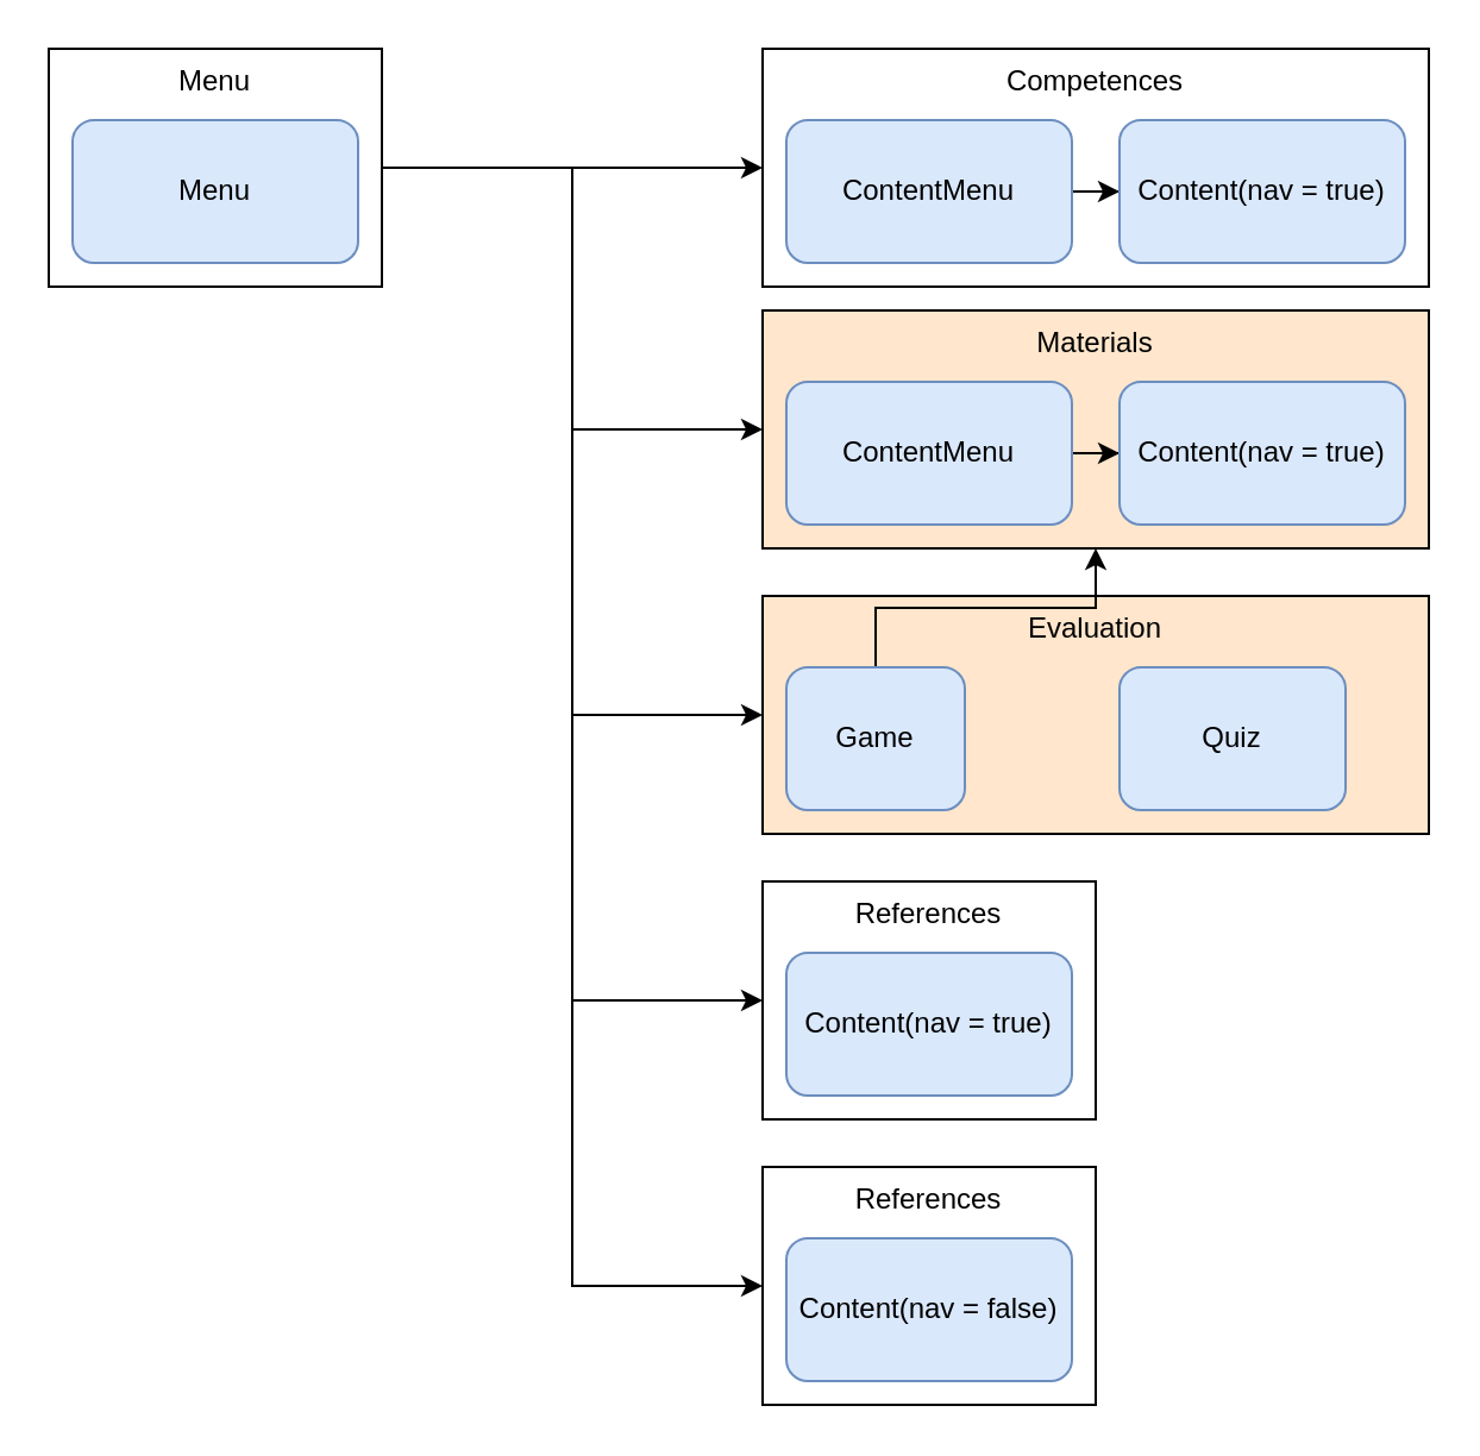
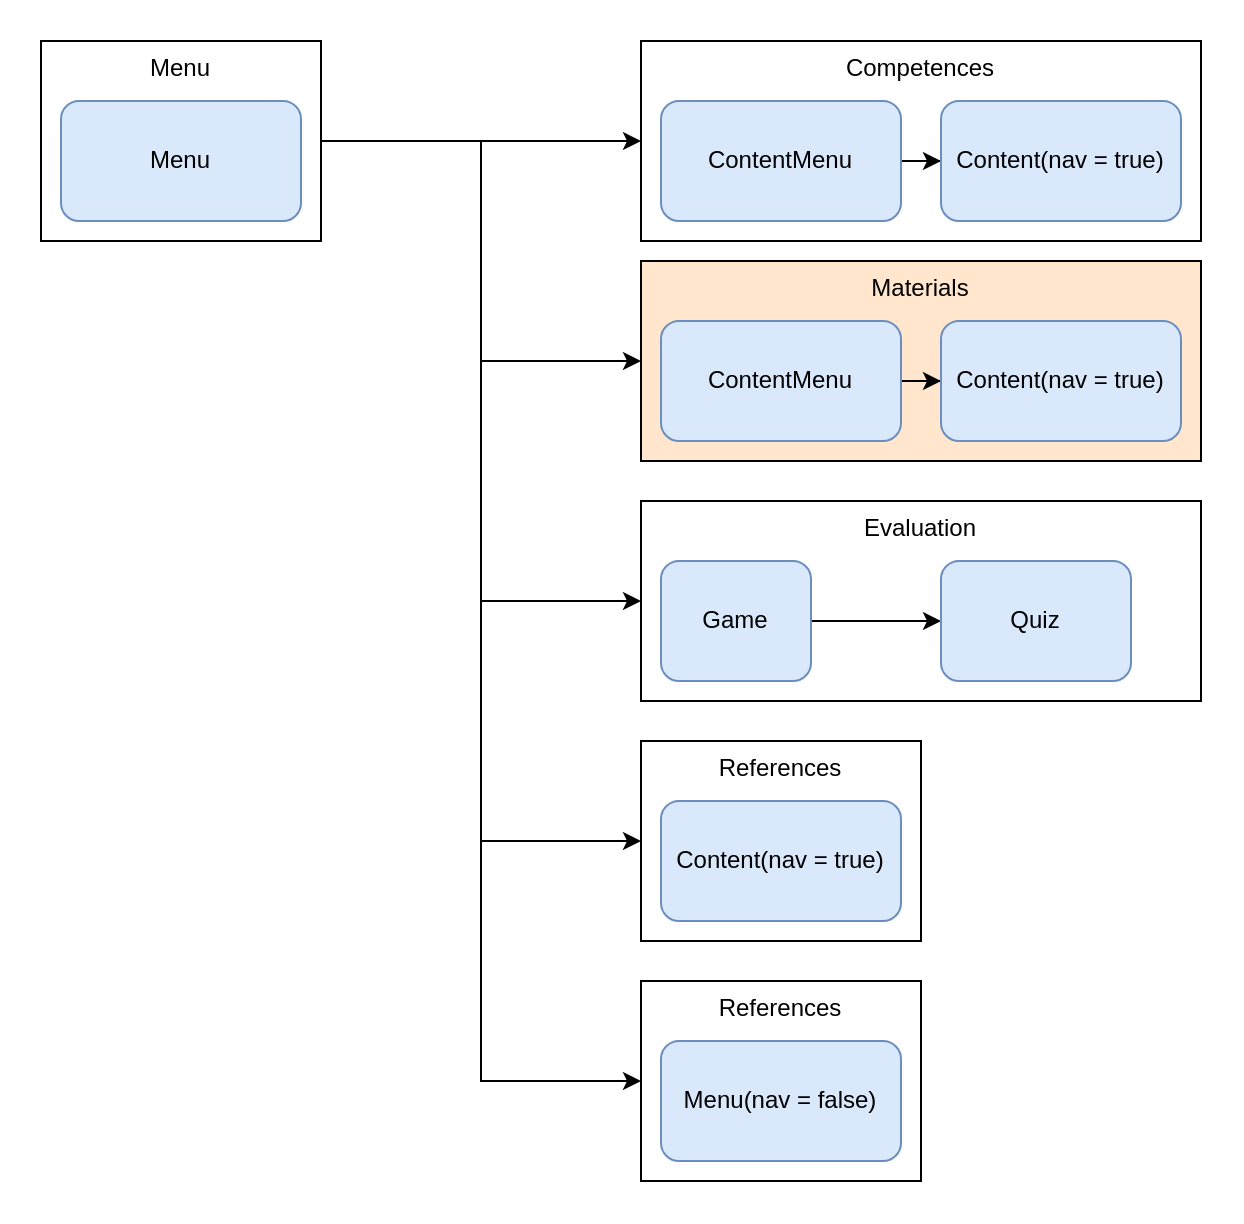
- <mxCell id="19" value="" style="edgeStyle=orthogonalEdgeStyle;rounded=0;orthogonalLoop=1;jettySize=auto;html=1;" edge="1" parent="1" source="20" target="9"><mxGeometry relative="1" as="geometry" /></mxCell>
+ <mxCell id="19" value="" style="edgeStyle=orthogonalEdgeStyle;rounded=0;orthogonalLoop=1;jettySize=auto;html=1;" edge="1" parent="1" source="20" target="21"><mxGeometry relative="1" as="geometry" /></mxCell>
- <mxCell id="10" value="Evaluation" style="rounded=0;whiteSpace=wrap;html=1;verticalAlign=top;fillColor=#ffe6cc;" vertex="1" parent="1"><mxGeometry x="320" y="250" width="280" height="100" as="geometry" /></mxCell>
+ <mxCell id="10" value="Evaluation" style="rounded=0;whiteSpace=wrap;html=1;verticalAlign=top;" vertex="1" parent="1"><mxGeometry x="320" y="250" width="280" height="100" as="geometry" /></mxCell>
- <mxCell id="23" value="Content(nav = false)" style="rounded=1;whiteSpace=wrap;html=1;fillColor=#dae8fc;strokeColor=#6c8ebf;" vertex="1" parent="1"><mxGeometry x="330" y="520" width="120" height="60" as="geometry" /></mxCell>
+ <mxCell id="23" value="Menu(nav = false)" style="rounded=1;whiteSpace=wrap;html=1;fillColor=#dae8fc;strokeColor=#6c8ebf;" vertex="1" parent="1"><mxGeometry x="330" y="520" width="120" height="60" as="geometry" /></mxCell>
